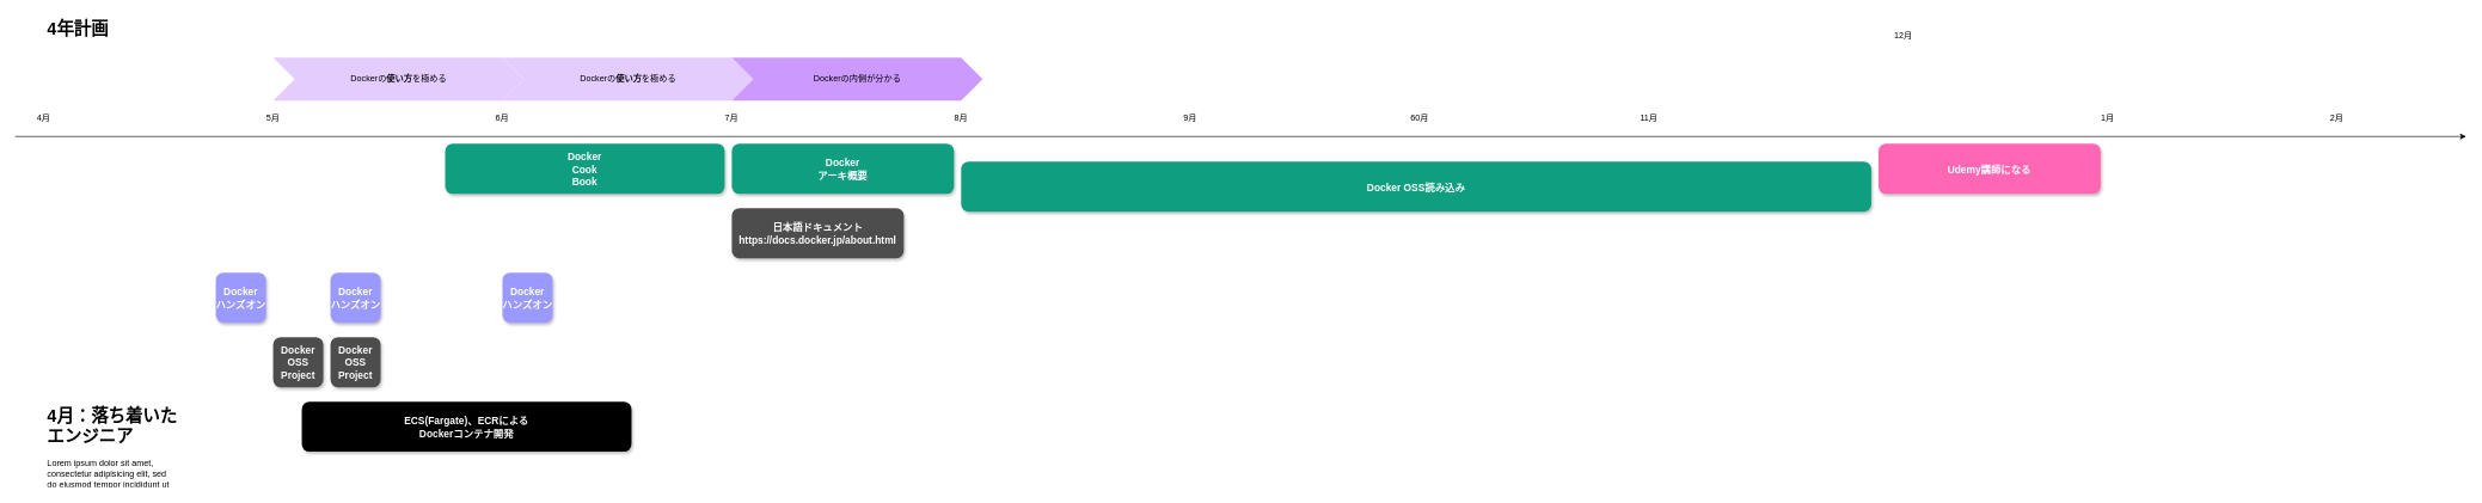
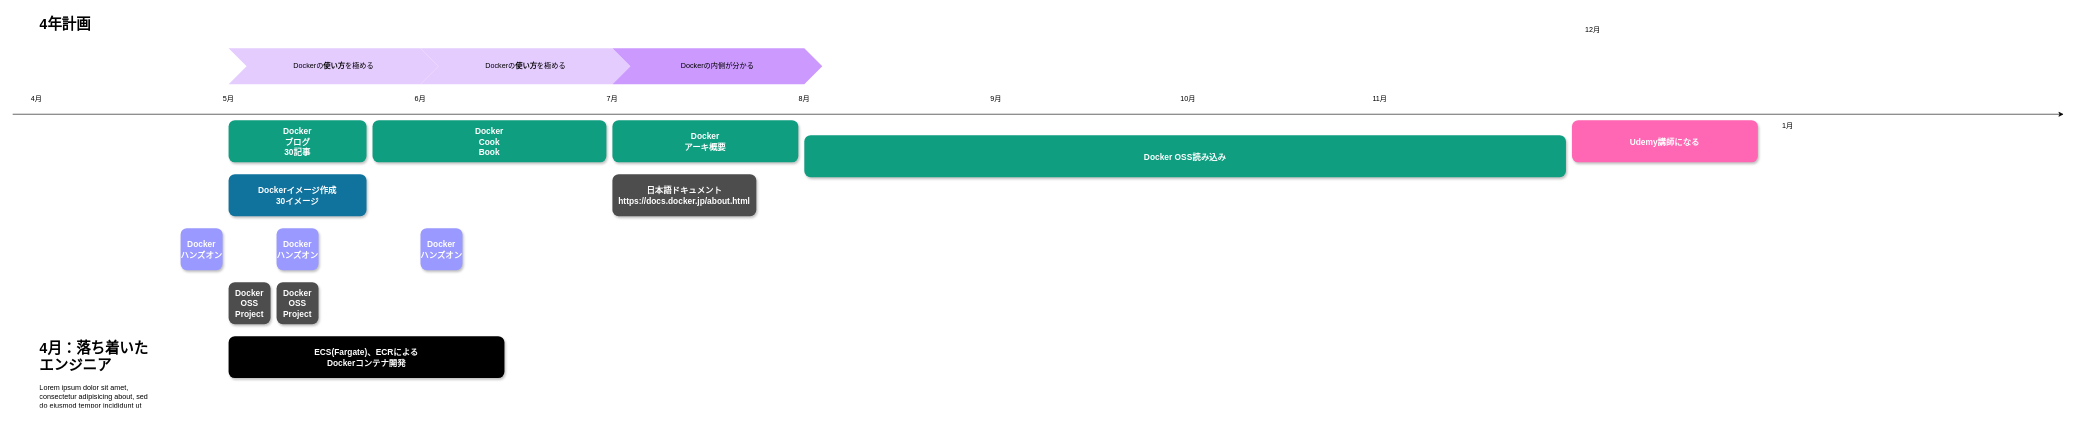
- <mxCell id="24" value="60月" style="text;html=1;strokeColor=none;fillColor=none;align=center;verticalAlign=middle;whiteSpace=wrap;rounded=0;" parent="1" vertex="1"><mxGeometry x="1950" y="150" width="60" height="30" as="geometry" /></mxCell>
+ <mxCell id="24" value="10月" style="text;html=1;strokeColor=none;fillColor=none;align=center;verticalAlign=middle;whiteSpace=wrap;rounded=0;" parent="1" vertex="1"><mxGeometry x="1950" y="150" width="60" height="30" as="geometry" /></mxCell>
- <mxCell id="26" value="1月" style="text;html=1;strokeColor=none;fillColor=none;align=center;verticalAlign=middle;whiteSpace=wrap;rounded=0;" parent="1" vertex="1"><mxGeometry x="2910" y="150" width="60" height="30" as="geometry" /></mxCell>
+ <mxCell id="26" value="1月" style="text;html=1;strokeColor=none;fillColor=none;align=center;verticalAlign=middle;whiteSpace=wrap;rounded=0;" parent="1" vertex="1"><mxGeometry x="2950" y="195" width="60" height="30" as="geometry" /></mxCell>
- <mxCell id="19" value="2月" style="text;html=1;strokeColor=none;fillColor=none;align=center;verticalAlign=middle;whiteSpace=wrap;rounded=0;" parent="1" vertex="1"><mxGeometry x="3230" y="150" width="60" height="30" as="geometry" /></mxCell>
+ <mxCell id="2" value="Docker&#10;ブログ&#10;30記事" style="rounded=1;fillColor=#109e81;strokeColor=none;shadow=1;gradientColor=none;fontStyle=1;fontColor=#FFFFFF;fontSize=14;" parent="1" vertex="1"><mxGeometry x="380" y="200" width="230" height="70" as="geometry" /></mxCell>
+ <mxCell id="3" value="Dockerイメージ作成&#10;30イメージ" style="rounded=1;fillColor=#10739E;strokeColor=none;shadow=1;gradientColor=none;fontStyle=1;fontColor=#FFFFFF;fontSize=14;" parent="1" vertex="1"><mxGeometry x="380" y="290" width="230" height="70" as="geometry" /></mxCell>
- <mxCell id="15" value="&lt;h1&gt;4月：落ち着いたエンジニア&lt;/h1&gt;&lt;p&gt;Lorem ipsum dolor sit amet, consectetur adipisicing elit, sed do eiusmod tempor incididunt ut labore et dolore magna aliqua.&lt;/p&gt;" style="text;html=1;strokeColor=none;fillColor=none;spacing=5;spacingTop=-20;whiteSpace=wrap;overflow=hidden;rounded=0;" parent="1" vertex="1"><mxGeometry x="60" y="560" width="190" height="120" as="geometry" /></mxCell>
+ <mxCell id="15" value="&lt;h1&gt;4月：落ち着いたエンジニア&lt;/h1&gt;&lt;p&gt;Lorem ipsum dolor sit amet, consectetur adipisicing about, sed do eiusmod tempor incididunt ut labore et dolore magna aliqua.&lt;/p&gt;" style="text;html=1;strokeColor=none;fillColor=none;spacing=5;spacingTop=-20;whiteSpace=wrap;overflow=hidden;rounded=0;" parent="1" vertex="1"><mxGeometry x="60" y="560" width="190" height="120" as="geometry" /></mxCell>
- <mxCell id="7" value="ECS(Fargate)、ECRによる&#10;Dockerコンテナ開発" style="rounded=1;fillColor=#000000;strokeColor=none;shadow=1;gradientColor=none;fontStyle=1;fontColor=#FFFFFF;fontSize=14;" parent="1" vertex="1"><mxGeometry x="420" y="560" width="460" height="70" as="geometry" /></mxCell>
+ <mxCell id="7" value="ECS(Fargate)、ECRによる&#10;Dockerコンテナ開発" style="rounded=1;fillColor=#000000;strokeColor=none;shadow=1;gradientColor=none;fontStyle=1;fontColor=#FFFFFF;fontSize=14;" parent="1" vertex="1"><mxGeometry x="380" y="560" width="460" height="70" as="geometry" /></mxCell>
